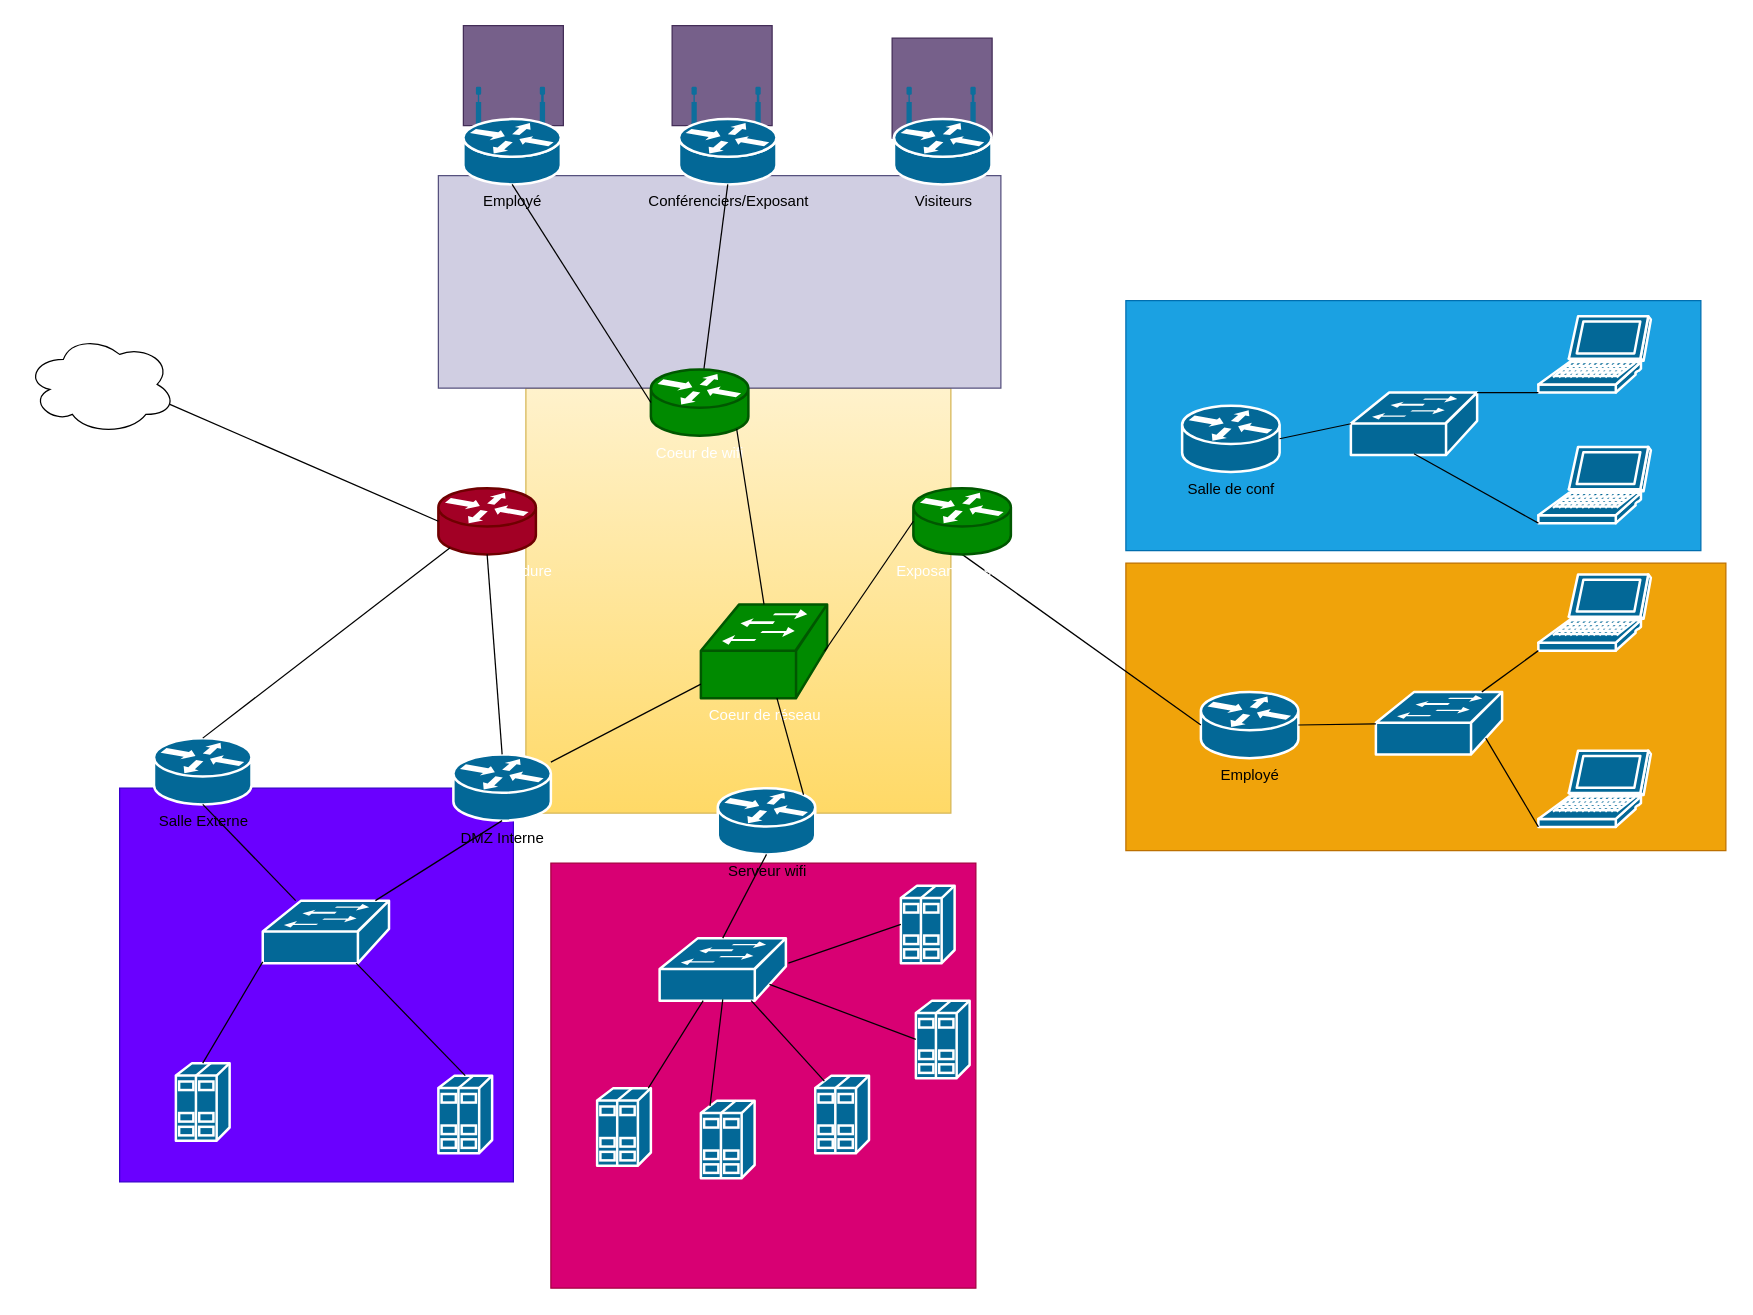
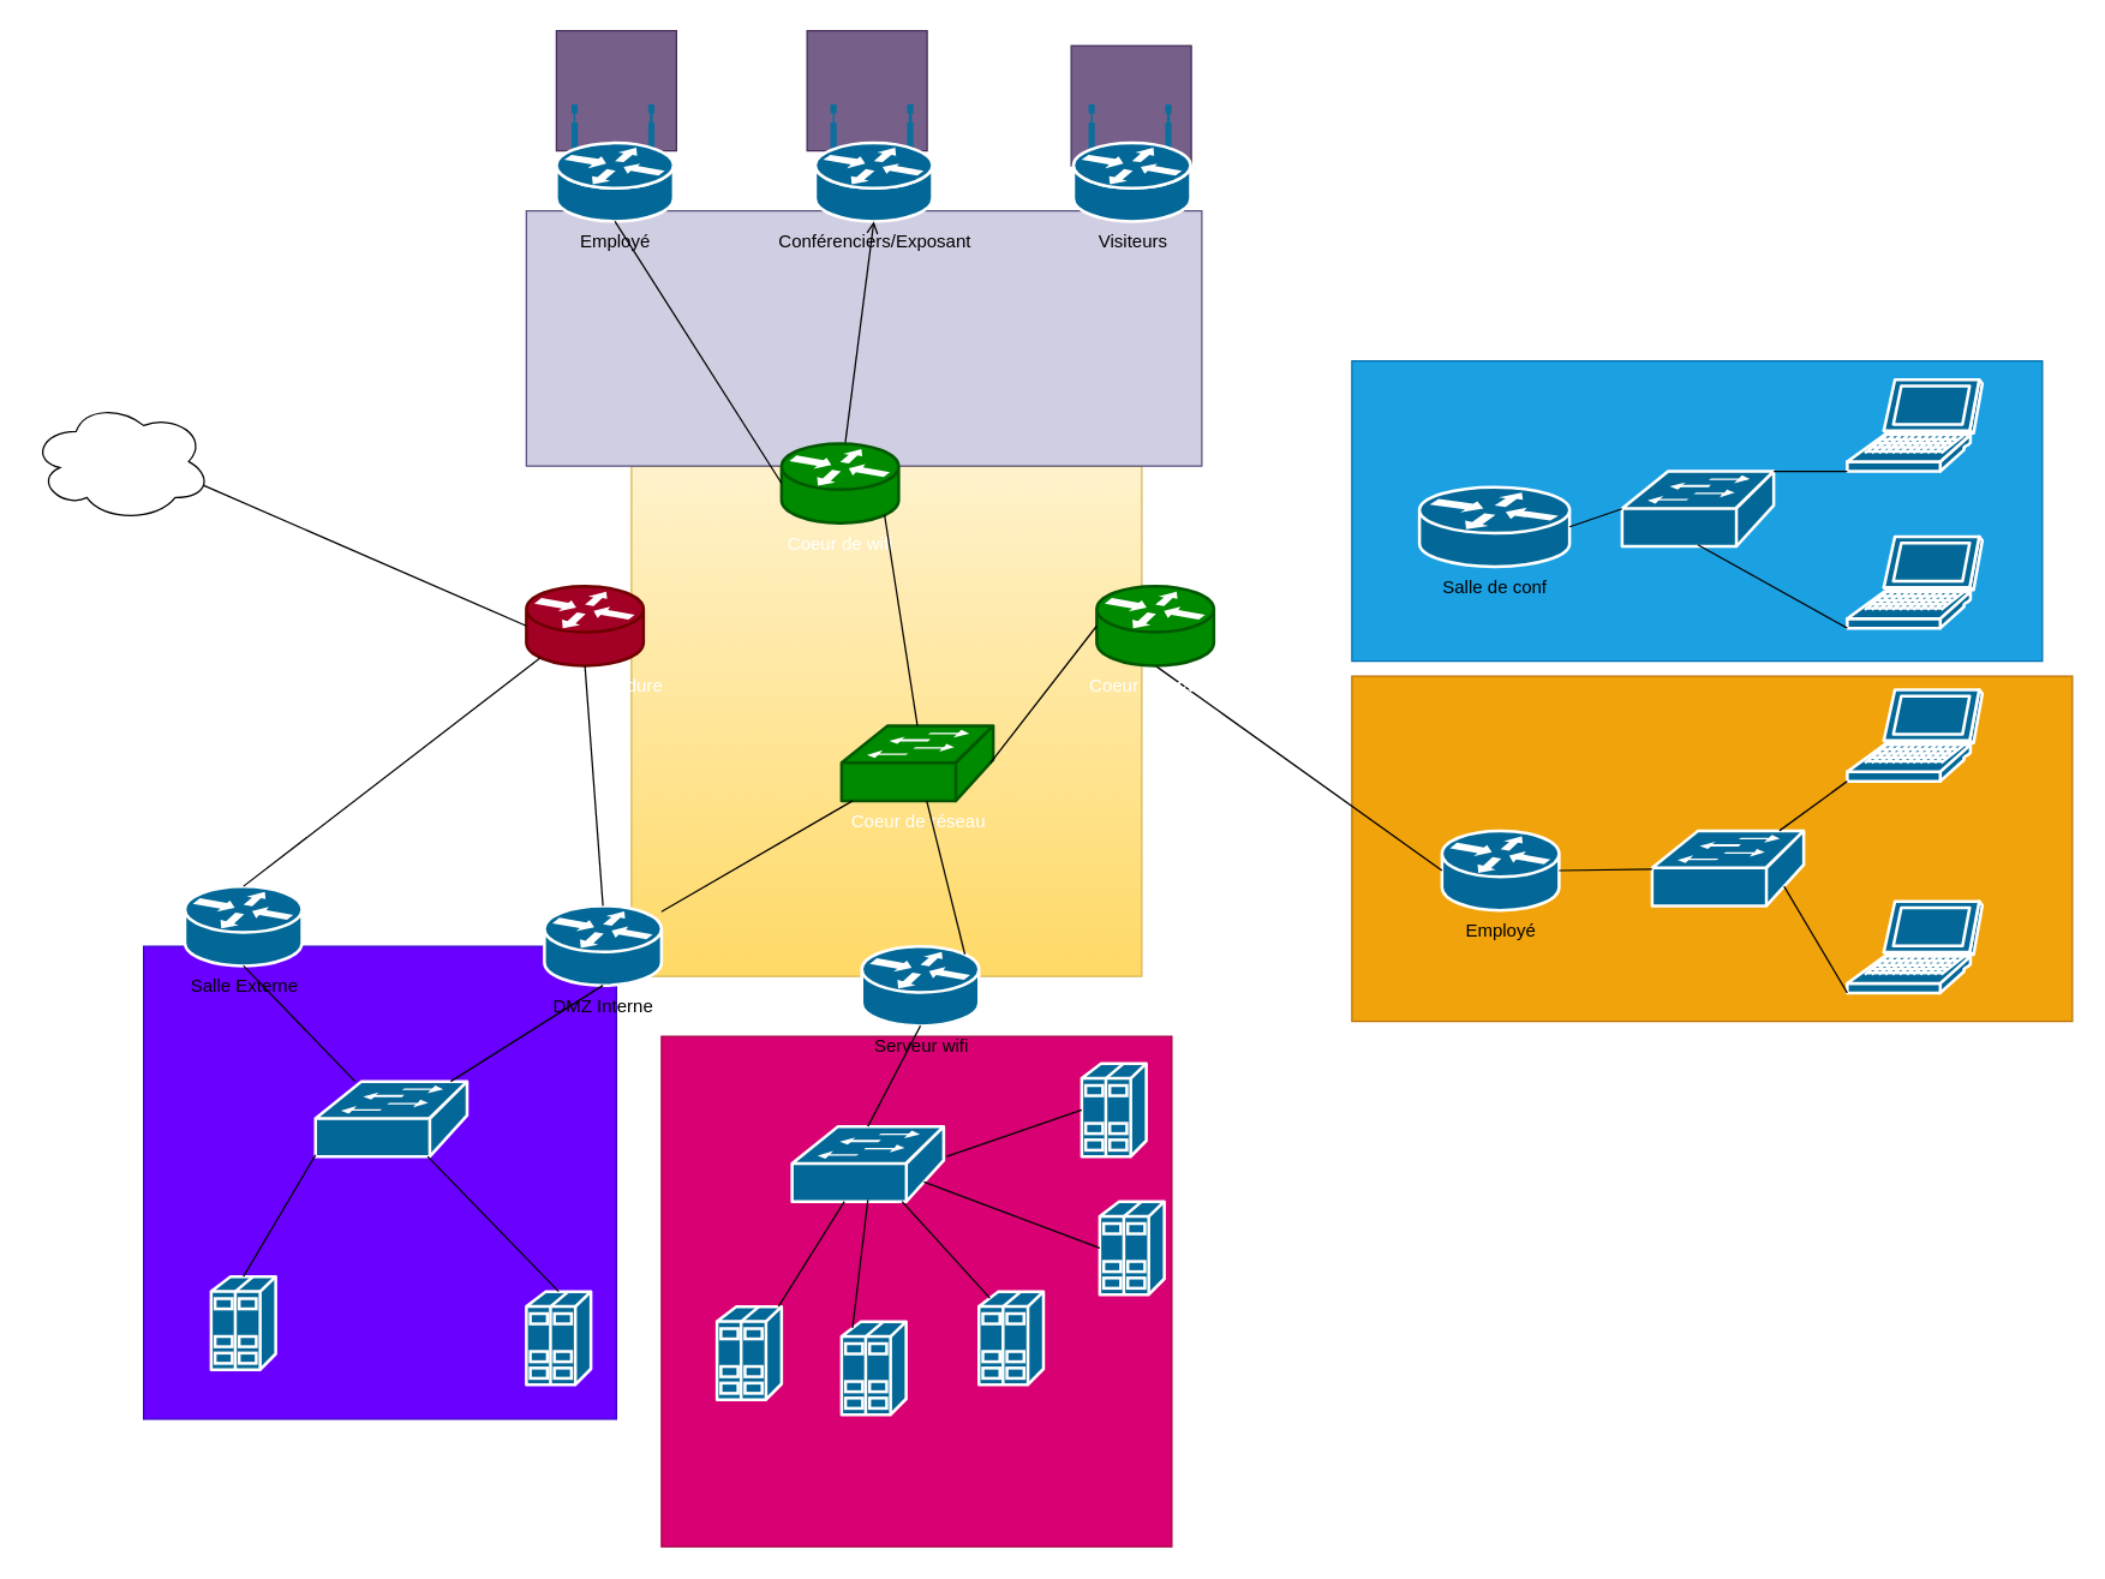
- <mxCell id="48" value="" style="endArrow=none;html=1;entryX=0.5;entryY=1;entryDx=0;entryDy=0;entryPerimeter=0;" edge="1" parent="1" source="52" target="11"><mxGeometry width="50" height="50" relative="1" as="geometry"><mxPoint x="590" y="470" as="sourcePoint" /><mxPoint x="640" y="420" as="targetPoint" /></mxGeometry></mxCell>
+ <mxCell id="48" value="" style="endArrow=open;html=1;entryX=0.5;entryY=1;entryDx=0;entryDy=0;entryPerimeter=0;" edge="1" parent="1" source="52" target="11"><mxGeometry width="50" height="50" relative="1" as="geometry"><mxPoint x="590" y="470" as="sourcePoint" /><mxPoint x="640" y="420" as="targetPoint" /></mxGeometry></mxCell>
- <mxCell id="13" value="Salle de conf" style="shape=mxgraph.cisco.routers.router;sketch=0;html=1;pointerEvents=1;dashed=0;fillColor=#036897;strokeColor=#ffffff;strokeWidth=2;verticalLabelPosition=bottom;verticalAlign=top;align=center;outlineConnect=0;" vertex="1" parent="1"><mxGeometry x="945" y="324" width="78" height="53" as="geometry" /></mxCell>
+ <mxCell id="13" value="Salle de conf" style="shape=mxgraph.cisco.routers.router;sketch=0;html=1;pointerEvents=1;dashed=0;fillColor=#036897;strokeColor=#ffffff;strokeWidth=2;verticalLabelPosition=bottom;verticalAlign=top;align=center;outlineConnect=0;" vertex="1" parent="1"><mxGeometry x="945" y="324" width="100" height="53" as="geometry" /></mxCell>
- <mxCell id="57" value="Exposant de station" style="shape=mxgraph.cisco.routers.router;sketch=0;html=1;pointerEvents=1;dashed=0;fillColor=#008a00;strokeColor=#005700;strokeWidth=2;verticalLabelPosition=bottom;verticalAlign=top;align=center;outlineConnect=0;fontColor=#ffffff;" vertex="1" parent="1"><mxGeometry x="730" y="390" width="78" height="53" as="geometry" /></mxCell>
+ <mxCell id="57" value="Coeur de station" style="shape=mxgraph.cisco.routers.router;sketch=0;html=1;pointerEvents=1;dashed=0;fillColor=#008a00;strokeColor=#005700;strokeWidth=2;verticalLabelPosition=bottom;verticalAlign=top;align=center;outlineConnect=0;fontColor=#ffffff;" vertex="1" parent="1"><mxGeometry x="730" y="390" width="78" height="53" as="geometry" /></mxCell>
- <mxCell id="46" value="Coeur de réseau" style="shape=mxgraph.cisco.switches.workgroup_switch;sketch=0;html=1;pointerEvents=1;dashed=0;fillColor=#008a00;strokeColor=#005700;strokeWidth=2;verticalLabelPosition=bottom;verticalAlign=top;align=center;outlineConnect=0;fontColor=#ffffff;" vertex="1" parent="1"><mxGeometry x="560" y="483" width="101" height="75" as="geometry" /></mxCell>
+ <mxCell id="46" value="Coeur de réseau" style="shape=mxgraph.cisco.switches.workgroup_switch;sketch=0;html=1;pointerEvents=1;dashed=0;fillColor=#008a00;strokeColor=#005700;strokeWidth=2;verticalLabelPosition=bottom;verticalAlign=top;align=center;outlineConnect=0;fontColor=#ffffff;" vertex="1" parent="1"><mxGeometry x="560" y="483" width="101" height="50" as="geometry" /></mxCell>
